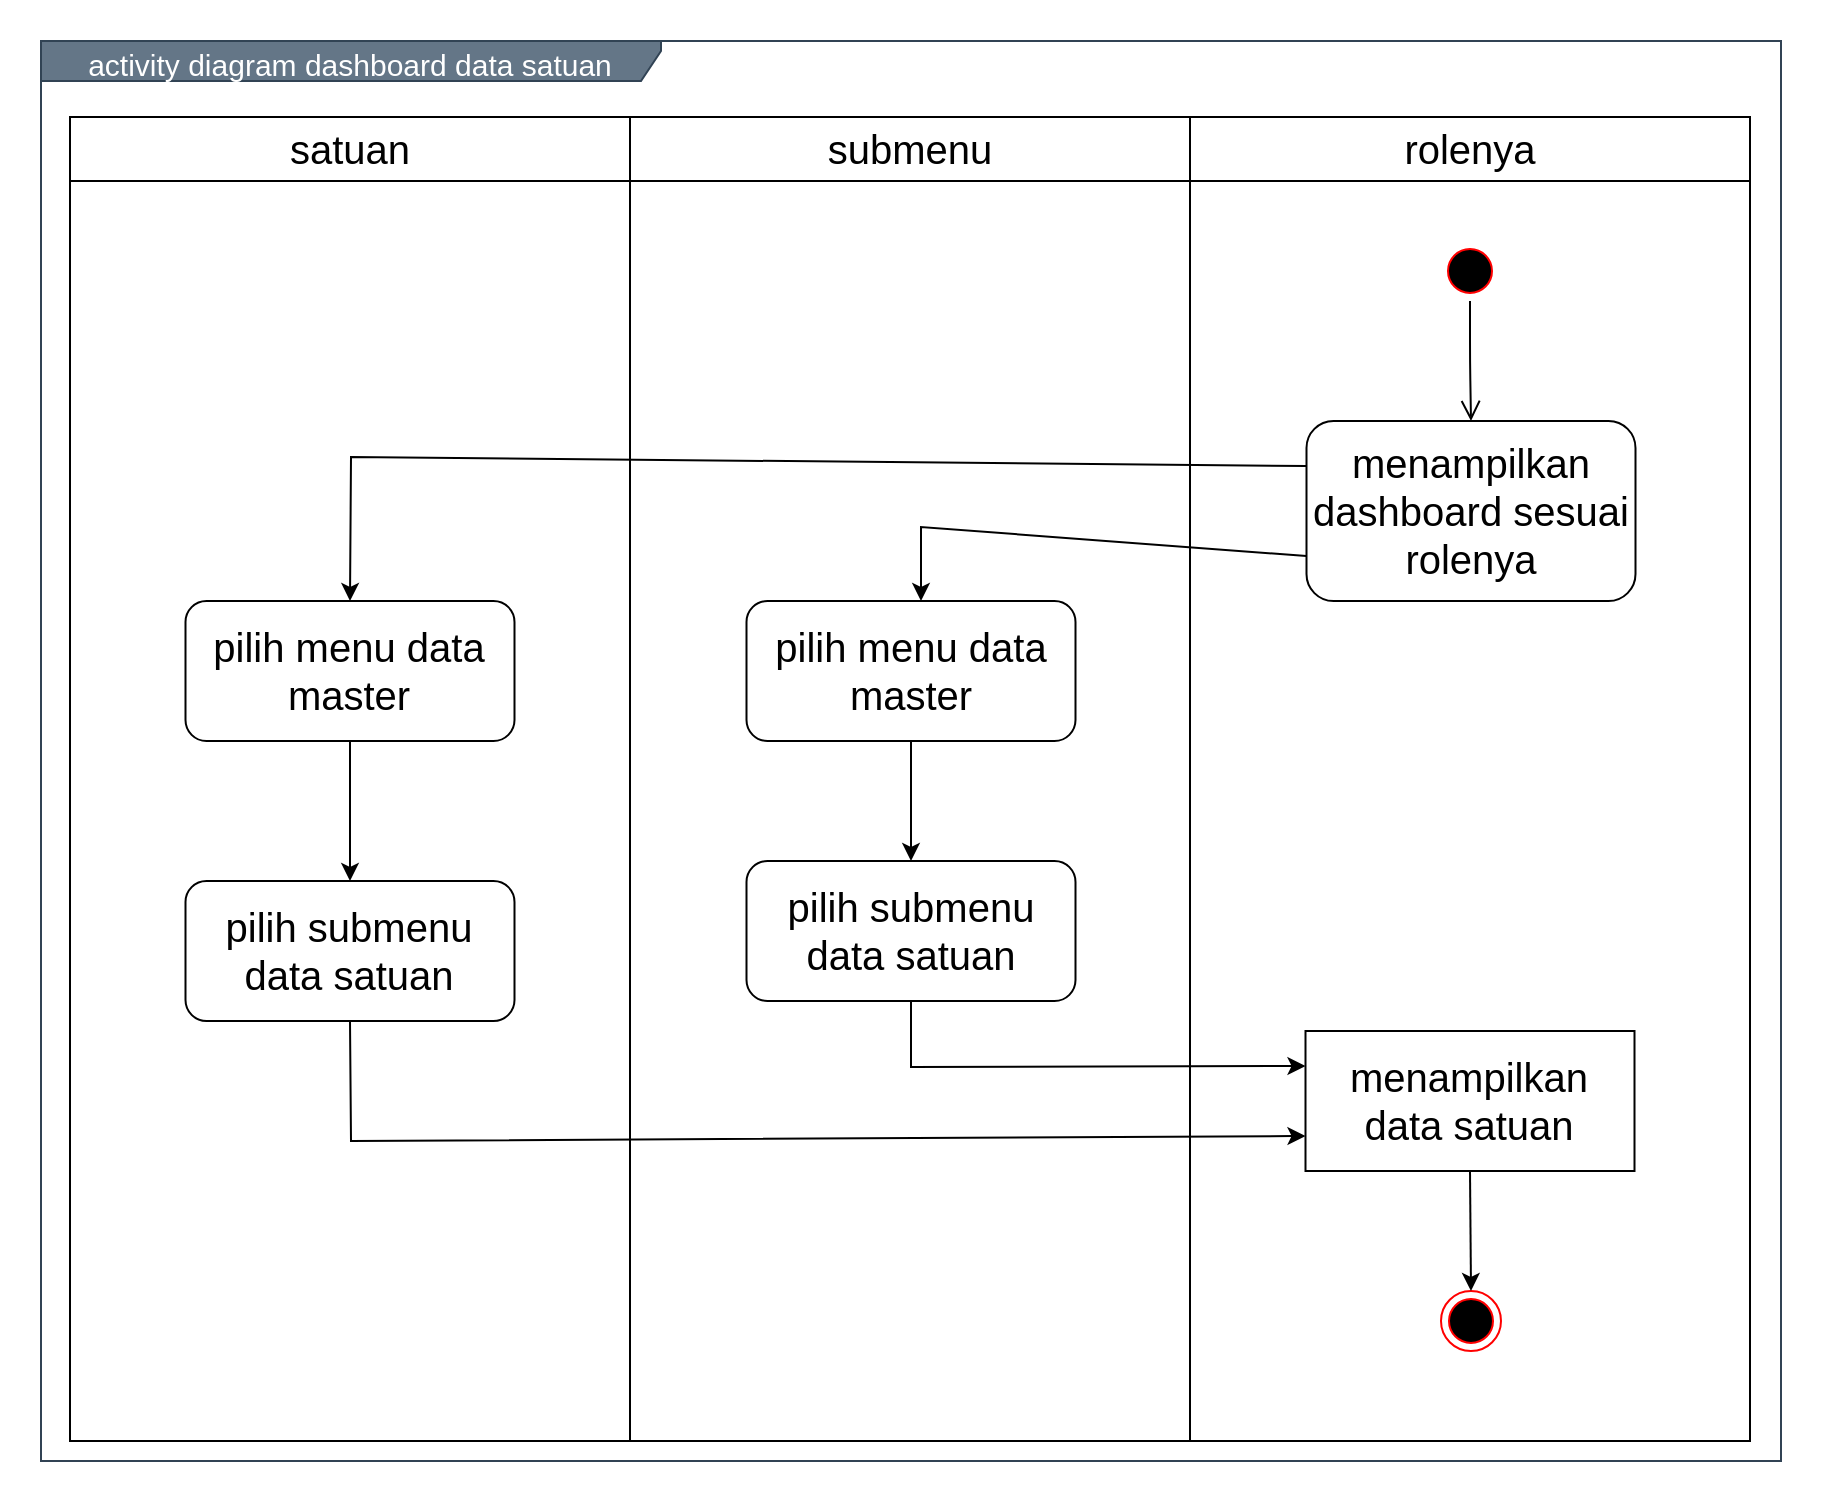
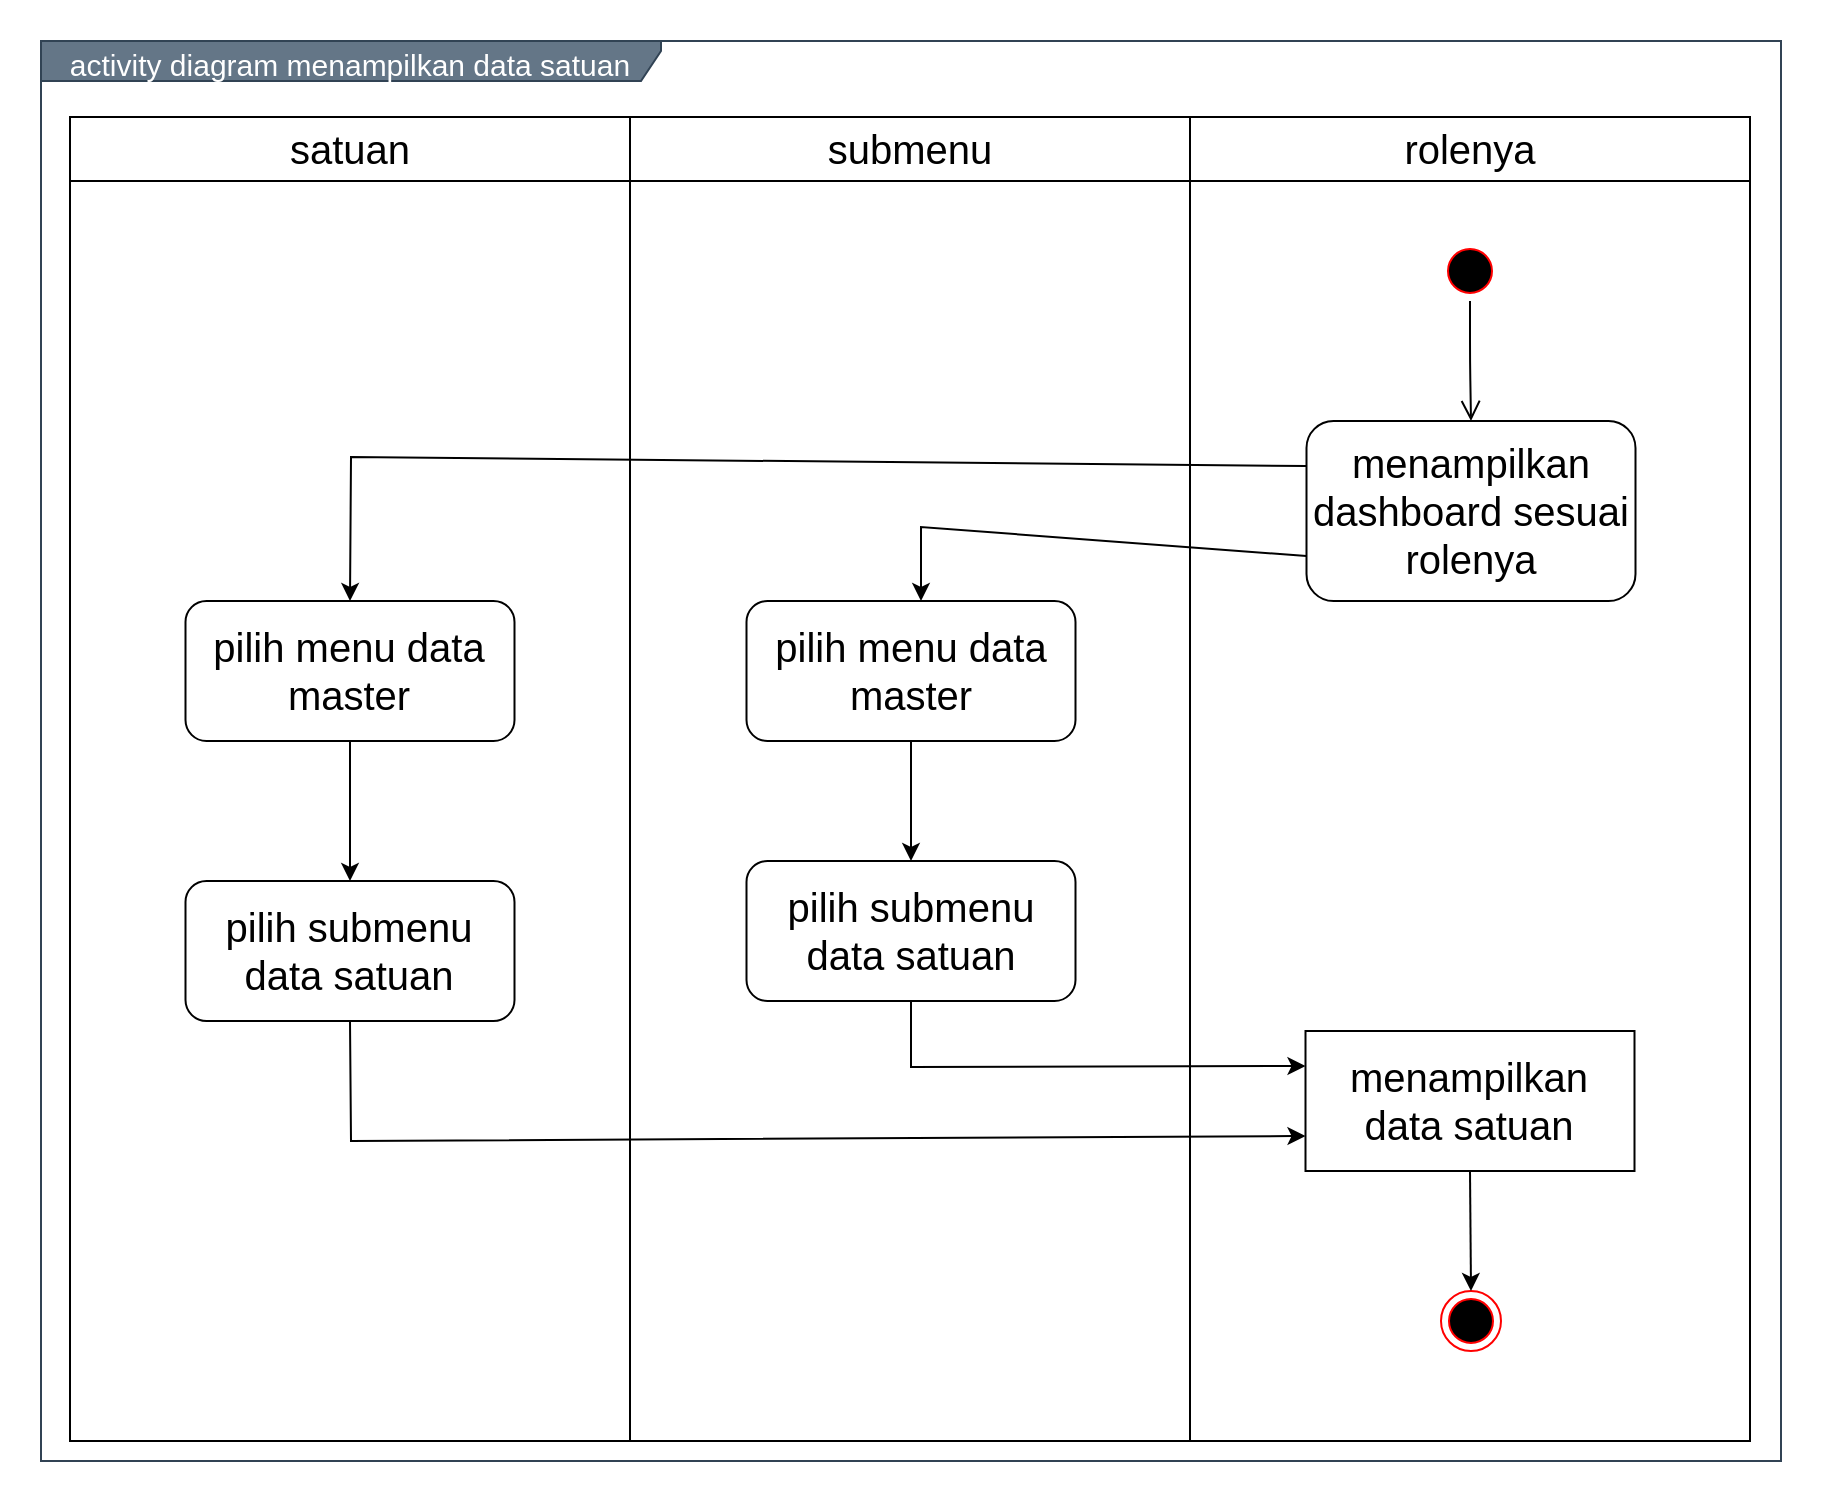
- <mxCell id="2" value="&lt;font style=&quot;font-size: 15px&quot;&gt;activity diagram dashboard data satuan&lt;/font&gt;" style="shape=umlFrame;whiteSpace=wrap;html=1;fontSize=20;align=center;width=310;height=20;fillColor=#647687;strokeColor=#314354;fontColor=#ffffff;" vertex="1" parent="1"><mxGeometry x="20" y="20" width="870" height="710" as="geometry" /></mxCell>
+ <mxCell id="2" value="&lt;font style=&quot;font-size: 15px&quot;&gt;activity diagram menampilkan data satuan&lt;/font&gt;" style="shape=umlFrame;whiteSpace=wrap;html=1;fontSize=20;align=center;width=310;height=20;fillColor=#647687;strokeColor=#314354;fontColor=#ffffff;" vertex="1" parent="1"><mxGeometry x="20" y="20" width="870" height="710" as="geometry" /></mxCell>
